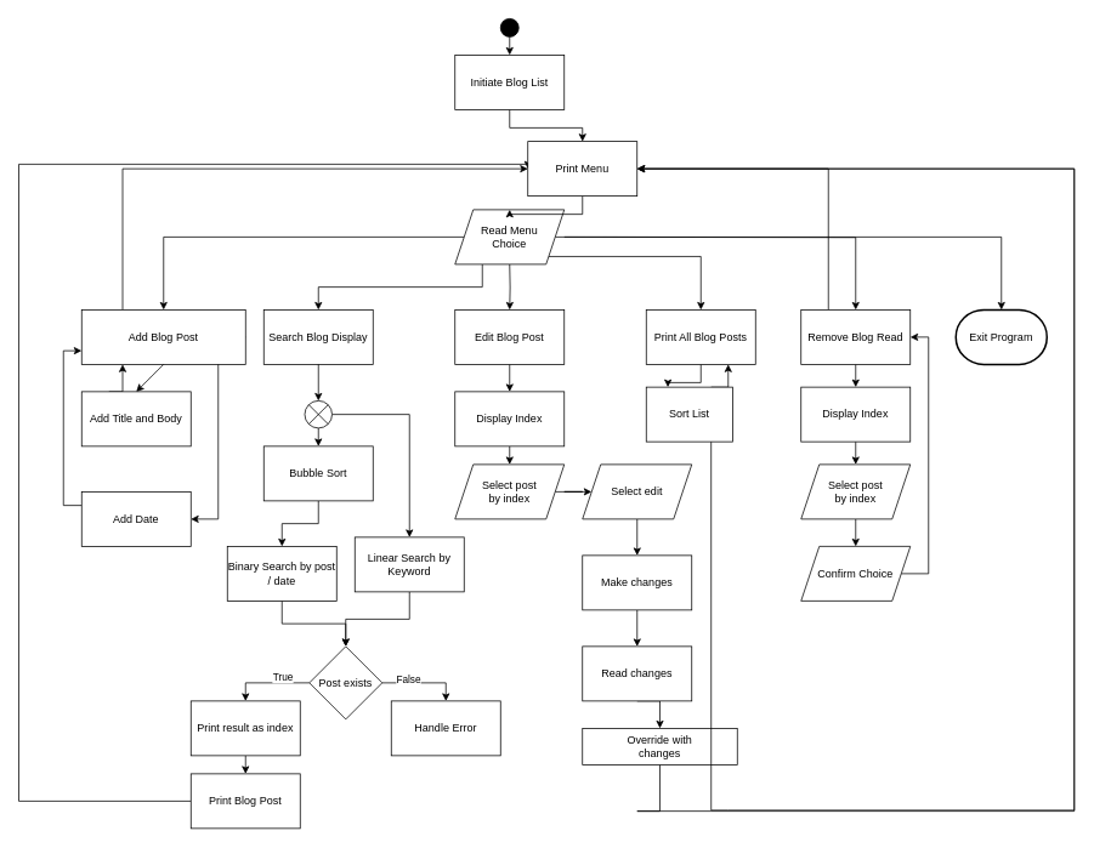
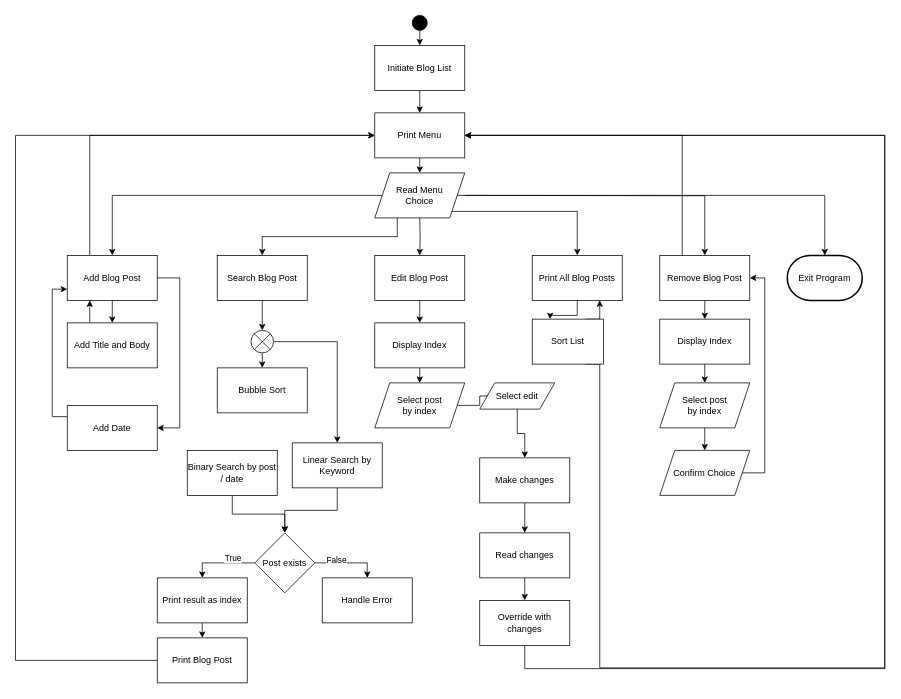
- <mxCell id="50" value="Print Menu" style="rounded=0;whiteSpace=wrap;html=1;" vertex="1" parent="1"><mxGeometry x="579" y="155" width="120" height="60" as="geometry" /></mxCell>
+ <mxCell id="50" value="Print Menu" style="rounded=0;whiteSpace=wrap;html=1;" vertex="1" parent="1"><mxGeometry x="499" y="150" width="120" height="60" as="geometry" /></mxCell>
- <mxCell id="6" value="Add Blog Post" style="rounded=0;whiteSpace=wrap;html=1;" vertex="1" parent="1"><mxGeometry x="89" y="340" width="180" height="60" as="geometry" /></mxCell>
+ <mxCell id="6" value="Add Blog Post" style="rounded=0;whiteSpace=wrap;html=1;" vertex="1" parent="1"><mxGeometry x="89" y="340" width="120" height="60" as="geometry" /></mxCell>
- <mxCell id="8" value="Search Blog Display" style="rounded=0;whiteSpace=wrap;html=1;" vertex="1" parent="1"><mxGeometry x="289" y="340" width="120" height="60" as="geometry" /></mxCell>
+ <mxCell id="8" value="Search Blog Post" style="rounded=0;whiteSpace=wrap;html=1;" vertex="1" parent="1"><mxGeometry x="289" y="340" width="120" height="60" as="geometry" /></mxCell>
- <mxCell id="13" value="Remove Blog Read" style="rounded=0;whiteSpace=wrap;html=1;" vertex="1" parent="1"><mxGeometry x="879" y="340" width="120" height="60" as="geometry" /></mxCell>
+ <mxCell id="13" value="Remove Blog Post" style="rounded=0;whiteSpace=wrap;html=1;" vertex="1" parent="1"><mxGeometry x="879" y="340" width="120" height="60" as="geometry" /></mxCell>
- <mxCell id="72" value="Select edit" style="shape=parallelogram;perimeter=parallelogramPerimeter;whiteSpace=wrap;html=1;fixedSize=1;" vertex="1" parent="1"><mxGeometry x="639" y="510" width="120" height="60" as="geometry" /></mxCell>
+ <mxCell id="72" value="Select edit" style="shape=parallelogram;perimeter=parallelogramPerimeter;whiteSpace=wrap;html=1;fixedSize=1;" vertex="1" parent="1"><mxGeometry x="639" y="510" width="100" height="35" as="geometry" /></mxCell>
- <mxCell id="31" style="edgeStyle=orthogonalEdgeStyle;rounded=0;orthogonalLoop=1;jettySize=auto;html=1;exitX=0.5;exitY=1;exitDx=0;exitDy=0;entryX=0.5;entryY=0;entryDx=0;entryDy=0;" edge="1" parent="1" source="32" target="28"><mxGeometry relative="1" as="geometry" /></mxCell>
- <mxCell id="65" value="Override with &lt;br&gt;changes" style="rounded=0;whiteSpace=wrap;html=1;" vertex="1" parent="1"><mxGeometry x="639" y="800" width="170" height="40" as="geometry" /></mxCell>
+ <mxCell id="65" value="Override with &lt;br&gt;changes" style="rounded=0;whiteSpace=wrap;html=1;" vertex="1" parent="1"><mxGeometry x="639" y="800" width="120" height="60" as="geometry" /></mxCell>
